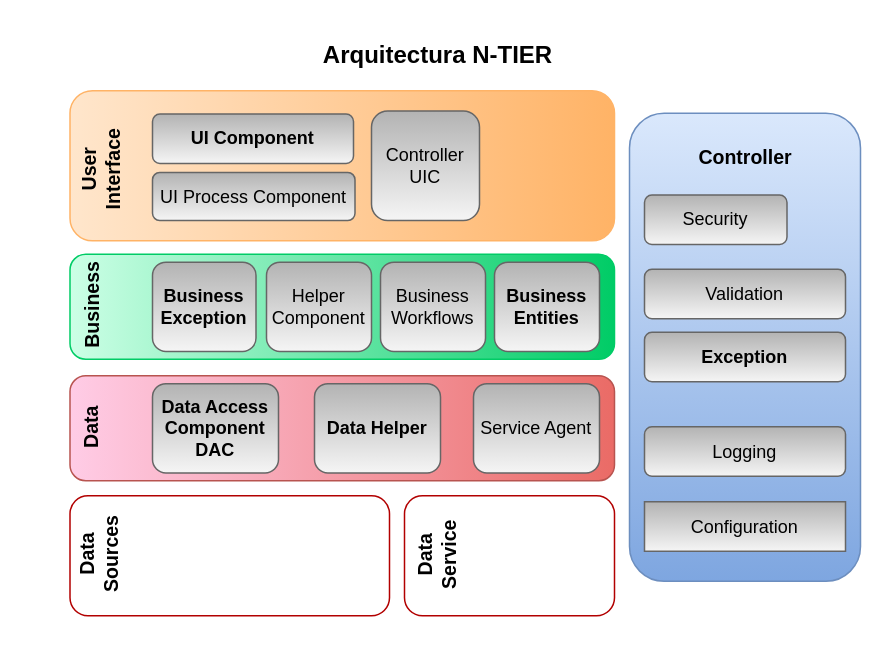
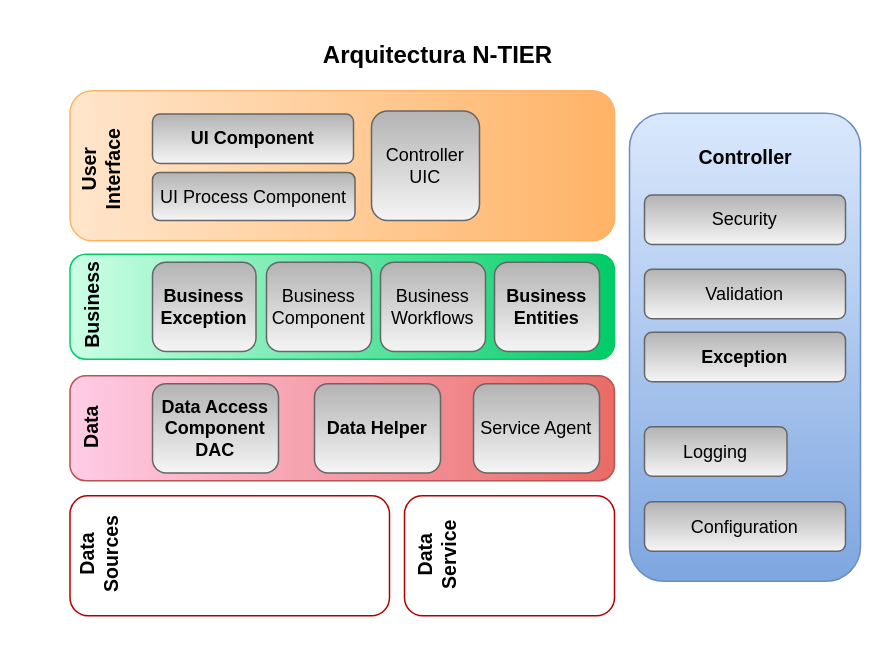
- <mxCell id="22" value="&lt;font color=&quot;#000000&quot;&gt;Security&lt;/font&gt;" style="rounded=1;whiteSpace=wrap;html=1;strokeColor=#666666;fillColor=#f5f5f5;gradientDirection=north;gradientColor=#b3b3b3;" parent="1" vertex="1"><mxGeometry x="429" y="129.5" width="95" height="33" as="geometry" /></mxCell>
+ <mxCell id="22" value="&lt;font color=&quot;#000000&quot;&gt;Security&lt;/font&gt;" style="rounded=1;whiteSpace=wrap;html=1;strokeColor=#666666;fillColor=#f5f5f5;gradientDirection=north;gradientColor=#b3b3b3;" parent="1" vertex="1"><mxGeometry x="429" y="129.5" width="134" height="33" as="geometry" /></mxCell>
- <mxCell id="15" value="&lt;font color=&quot;#000000&quot;&gt;Helper&lt;br&gt;Component&lt;br&gt;&lt;/font&gt;" style="rounded=1;whiteSpace=wrap;html=1;strokeColor=#666666;fillColor=#f5f5f5;gradientDirection=north;gradientColor=#b3b3b3;" parent="1" vertex="1"><mxGeometry x="177" y="174.25" width="70" height="59.5" as="geometry" /></mxCell>
+ <mxCell id="15" value="&lt;font color=&quot;#000000&quot;&gt;Business&lt;br&gt;Component&lt;br&gt;&lt;/font&gt;" style="rounded=1;whiteSpace=wrap;html=1;strokeColor=#666666;fillColor=#f5f5f5;gradientDirection=north;gradientColor=#b3b3b3;" parent="1" vertex="1"><mxGeometry x="177" y="174.25" width="70" height="59.5" as="geometry" /></mxCell>
- <mxCell id="25" value="&lt;font color=&quot;#000000&quot;&gt;Logging&lt;/font&gt;" style="rounded=1;whiteSpace=wrap;html=1;strokeColor=#666666;fillColor=#f5f5f5;gradientDirection=north;gradientColor=#b3b3b3;" parent="1" vertex="1"><mxGeometry x="429" y="284" width="134" height="33" as="geometry" /></mxCell>
+ <mxCell id="25" value="&lt;font color=&quot;#000000&quot;&gt;Logging&lt;/font&gt;" style="rounded=1;whiteSpace=wrap;html=1;strokeColor=#666666;fillColor=#f5f5f5;gradientDirection=north;gradientColor=#b3b3b3;" parent="1" vertex="1"><mxGeometry x="429" y="284" width="95" height="33" as="geometry" /></mxCell>
- <mxCell id="26" value="&lt;font color=&quot;#000000&quot;&gt;Configuration&lt;/font&gt;" style="whiteSpace=wrap;html=1;strokeColor=#666666;fillColor=#f5f5f5;gradientDirection=north;gradientColor=#b3b3b3;rounded=0;" parent="1" vertex="1"><mxGeometry x="429" y="334" width="134" height="33" as="geometry" /></mxCell>
+ <mxCell id="26" value="&lt;font color=&quot;#000000&quot;&gt;Configuration&lt;/font&gt;" style="rounded=1;whiteSpace=wrap;html=1;strokeColor=#666666;fillColor=#f5f5f5;gradientDirection=north;gradientColor=#b3b3b3;" parent="1" vertex="1"><mxGeometry x="429" y="334" width="134" height="33" as="geometry" /></mxCell>
